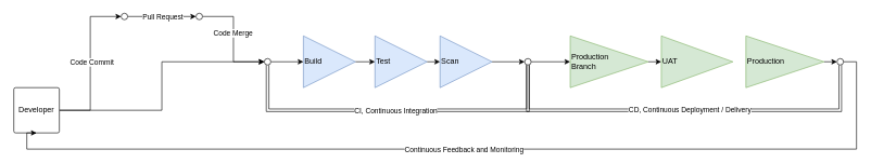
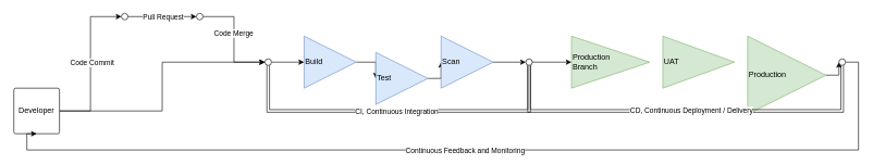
- <mxCell id="19" value="Test" style="triangle;whiteSpace=wrap;html=1;align=left;fillColor=#dae8fc;strokeColor=#6c8ebf;" vertex="1" parent="1"><mxGeometry x="575" y="55" width="80" height="80" as="geometry" /></mxCell>
+ <mxCell id="19" value="Test" style="triangle;whiteSpace=wrap;html=1;align=left;fillColor=#dae8fc;strokeColor=#6c8ebf;" vertex="1" parent="1"><mxGeometry x="575" y="80" width="80" height="80" as="geometry" /></mxCell>
- <mxCell id="22" style="edgeStyle=orthogonalEdgeStyle;rounded=0;orthogonalLoop=1;jettySize=auto;html=1;exitX=1;exitY=0.5;exitDx=0;exitDy=0;entryX=0;entryY=0.5;entryDx=0;entryDy=0;" edge="1" parent="1" source="23" target="24"><mxGeometry relative="1" as="geometry" /></mxCell>
- <mxCell id="26" value="Production" style="triangle;whiteSpace=wrap;html=1;align=left;fillColor=#d5e8d4;strokeColor=#82b366;" vertex="1" parent="1"><mxGeometry x="1145" y="55" width="120" height="80" as="geometry" /></mxCell>
+ <mxCell id="26" value="Production" style="triangle;whiteSpace=wrap;html=1;align=left;fillColor=#d5e8d4;strokeColor=#82b366;" vertex="1" parent="1"><mxGeometry x="1145" y="55" width="120" height="120" as="geometry" /></mxCell>
